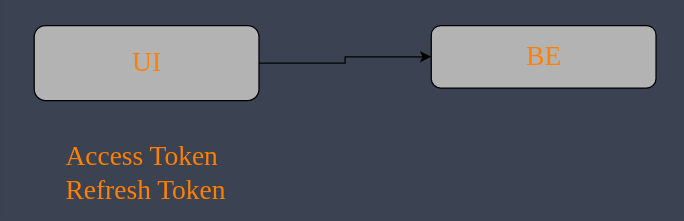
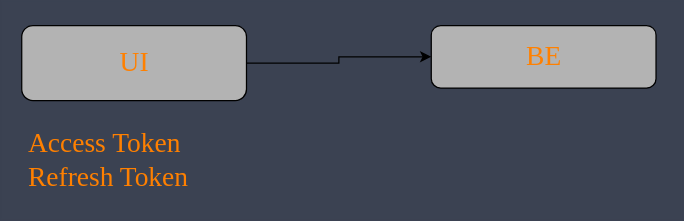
- <mxCell id="3" value="UI" style="rounded=1;whiteSpace=wrap;html=1;fontFamily=HaskLig;fontSource=https%3A%2F%2Ffonts.googleapis.com%2Fcss%3Ffamily%3DHaskLig;fontSize=22;fontStyle=0;fillColor=#B3B3B3;fontColor=#FF8000;" parent="1" vertex="1"><mxGeometry x="26.5" y="20" width="180" height="60" as="geometry" /></mxCell>
+ <mxCell id="3" value="UI" style="rounded=1;whiteSpace=wrap;html=1;fontFamily=HaskLig;fontSource=https%3A%2F%2Ffonts.googleapis.com%2Fcss%3Ffamily%3DHaskLig;fontSize=22;fontStyle=0;fillColor=#B3B3B3;fontColor=#FF8000;" parent="1" vertex="1"><mxGeometry x="16.5" y="20" width="180" height="60" as="geometry" /></mxCell>
- <mxCell id="5" value="&lt;div align=&quot;left&quot;&gt;Access Token&lt;br&gt;Refresh Token&lt;/div&gt;" style="text;html=1;strokeColor=none;fillColor=none;align=left;verticalAlign=middle;whiteSpace=wrap;rounded=0;fontSize=22;fontColor=#FF8000;fontFamily=HaskLig;fontSource=https%3A%2F%2Ffonts.googleapis.com%2Fcss%3Ffamily%3DHaskLig;" vertex="1" parent="1"><mxGeometry x="50" y="111" width="193" height="54" as="geometry" /></mxCell>
+ <mxCell id="5" value="&lt;div align=&quot;left&quot;&gt;Access Token&lt;br&gt;Refresh Token&lt;/div&gt;" style="text;html=1;strokeColor=none;fillColor=none;align=left;verticalAlign=middle;whiteSpace=wrap;rounded=0;fontSize=22;fontColor=#FF8000;fontFamily=HaskLig;fontSource=https%3A%2F%2Ffonts.googleapis.com%2Fcss%3Ffamily%3DHaskLig;" vertex="1" parent="1"><mxGeometry x="20" y="101" width="193" height="54" as="geometry" /></mxCell>
